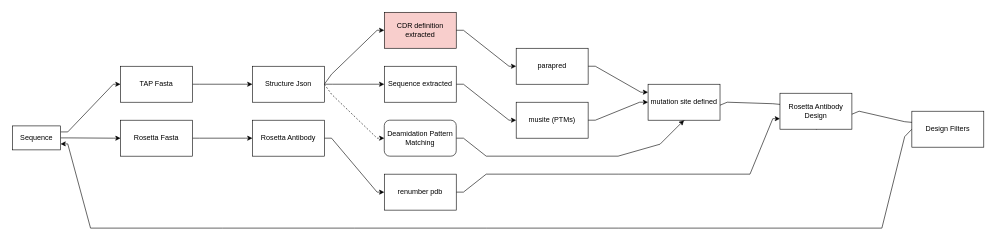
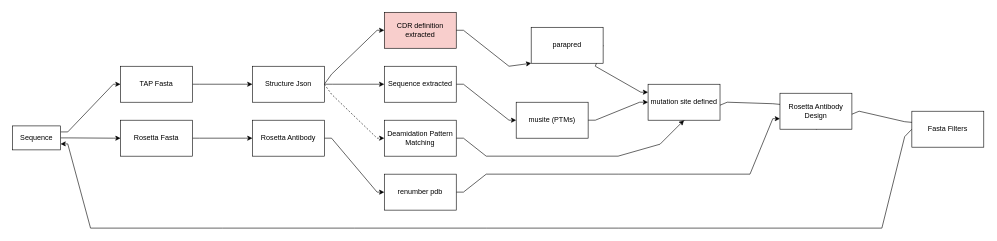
- <mxCell id="22" value="parapred" style="rounded=0;whiteSpace=wrap;html=1;" parent="1" vertex="1"><mxGeometry x="860" y="80" width="120" height="60" as="geometry" /></mxCell>
+ <mxCell id="22" value="parapred" style="rounded=0;whiteSpace=wrap;html=1;" parent="1" vertex="1"><mxGeometry x="885" y="45" width="120" height="60" as="geometry" /></mxCell>
- <mxCell id="30" value="Design Filters" style="rounded=0;whiteSpace=wrap;html=1;" parent="1" vertex="1"><mxGeometry x="1520" y="185" width="120" height="60" as="geometry" /></mxCell>
+ <mxCell id="30" value="Fasta Filters" style="rounded=0;whiteSpace=wrap;html=1;" parent="1" vertex="1"><mxGeometry x="1520" y="185" width="120" height="60" as="geometry" /></mxCell>
- <mxCell id="32" value="Deamidation Pattern Matching" style="whiteSpace=wrap;html=1;rounded=1;" parent="1" vertex="1"><mxGeometry x="640" y="200" width="120" height="60" as="geometry" /></mxCell>
+ <mxCell id="32" value="Deamidation Pattern Matching" style="rounded=0;whiteSpace=wrap;html=1;" parent="1" vertex="1"><mxGeometry x="640" y="200" width="120" height="60" as="geometry" /></mxCell>
